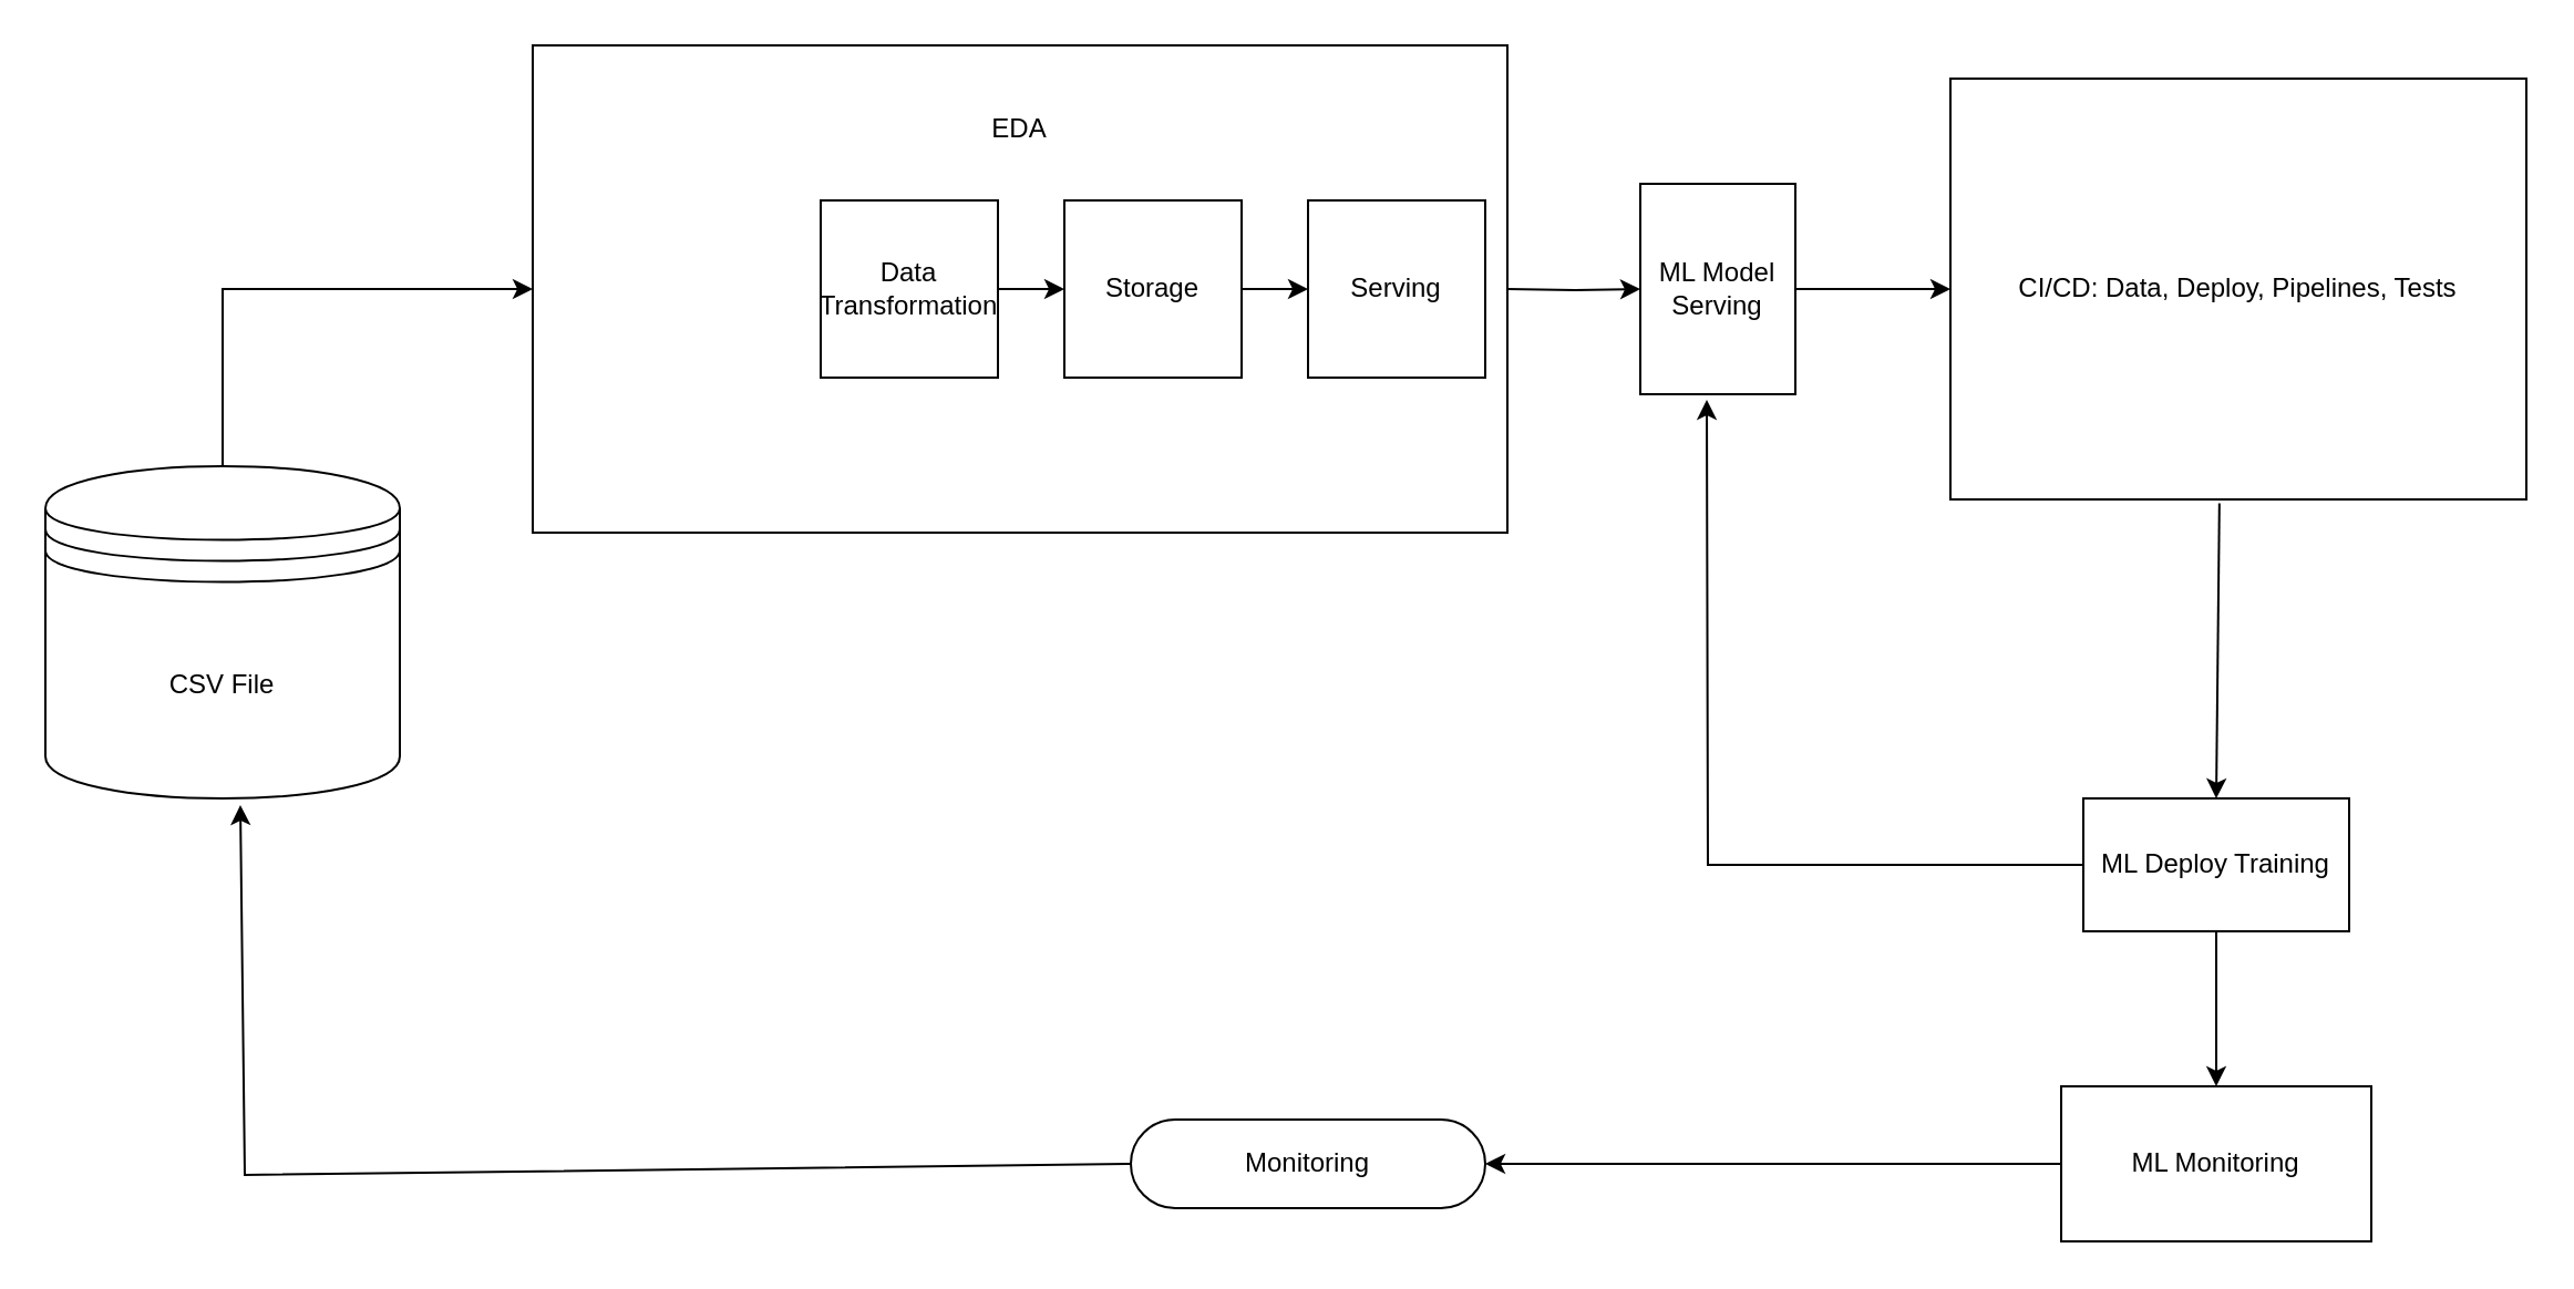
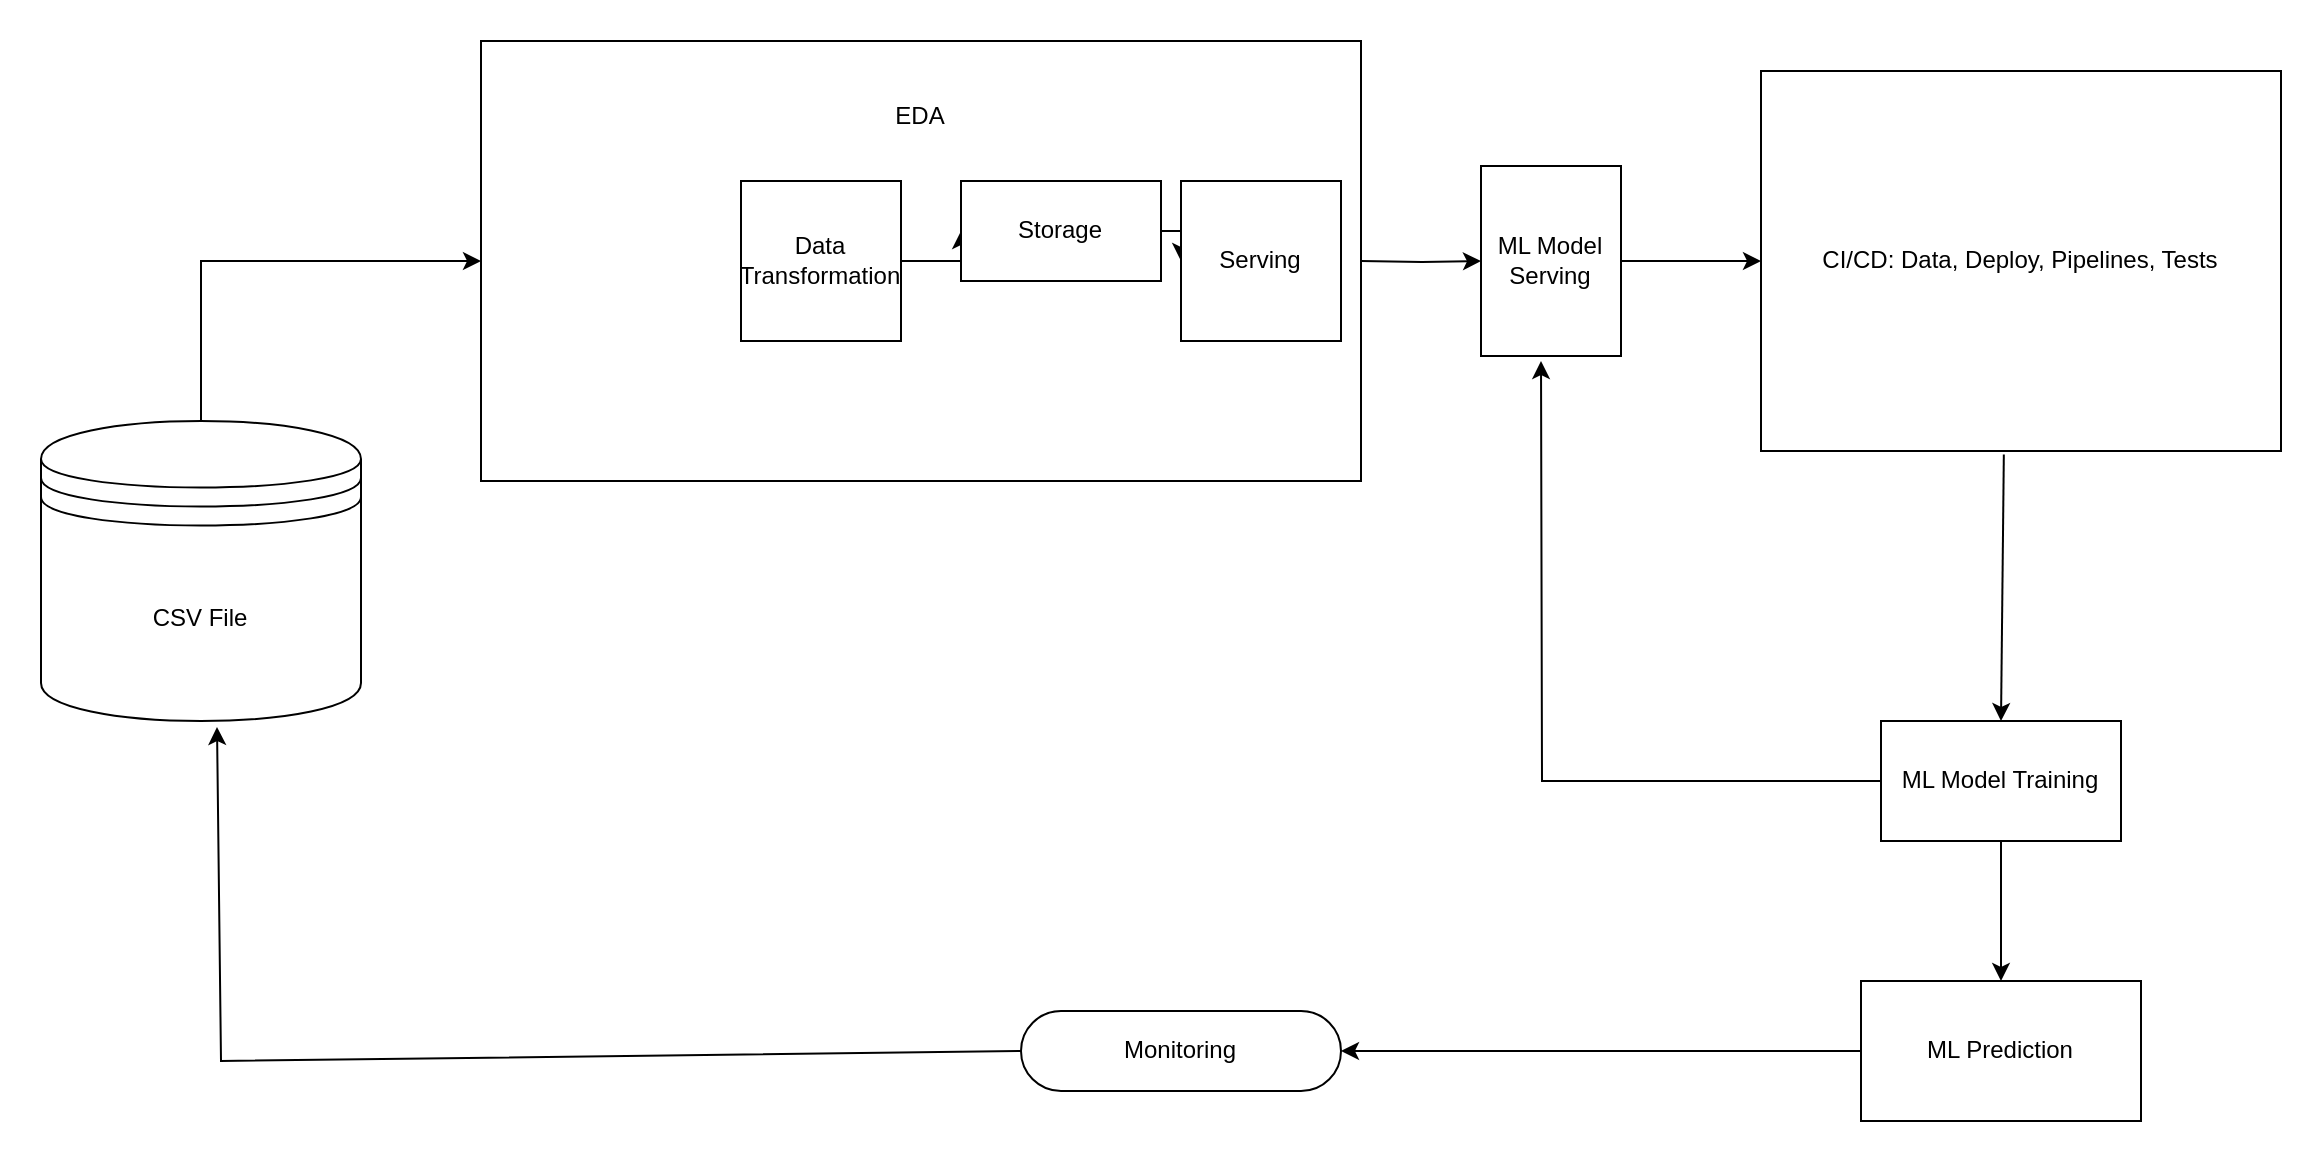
- <mxCell id="7" value="Storage" style="whiteSpace=wrap;html=1;aspect=fixed;" vertex="1" parent="1"><mxGeometry x="480" y="90" width="80" height="80" as="geometry" /></mxCell>
+ <mxCell id="7" value="Storage" style="whiteSpace=wrap;html=1;aspect=fixed;" vertex="1" parent="1"><mxGeometry x="480" y="90" width="100" height="50" as="geometry" /></mxCell>
- <mxCell id="16" value="ML Deploy Training" style="rounded=0;whiteSpace=wrap;html=1;" vertex="1" parent="1"><mxGeometry x="940" y="360" width="120" height="60" as="geometry" /></mxCell>
+ <mxCell id="16" value="ML Model Training" style="rounded=0;whiteSpace=wrap;html=1;" vertex="1" parent="1"><mxGeometry x="940" y="360" width="120" height="60" as="geometry" /></mxCell>
- <mxCell id="17" value="ML Monitoring" style="html=1;dashed=0;whiteSpace=wrap;" vertex="1" parent="1"><mxGeometry x="930" y="490" width="140" height="70" as="geometry" /></mxCell>
+ <mxCell id="17" value="ML Prediction" style="html=1;dashed=0;whiteSpace=wrap;" vertex="1" parent="1"><mxGeometry x="930" y="490" width="140" height="70" as="geometry" /></mxCell>
